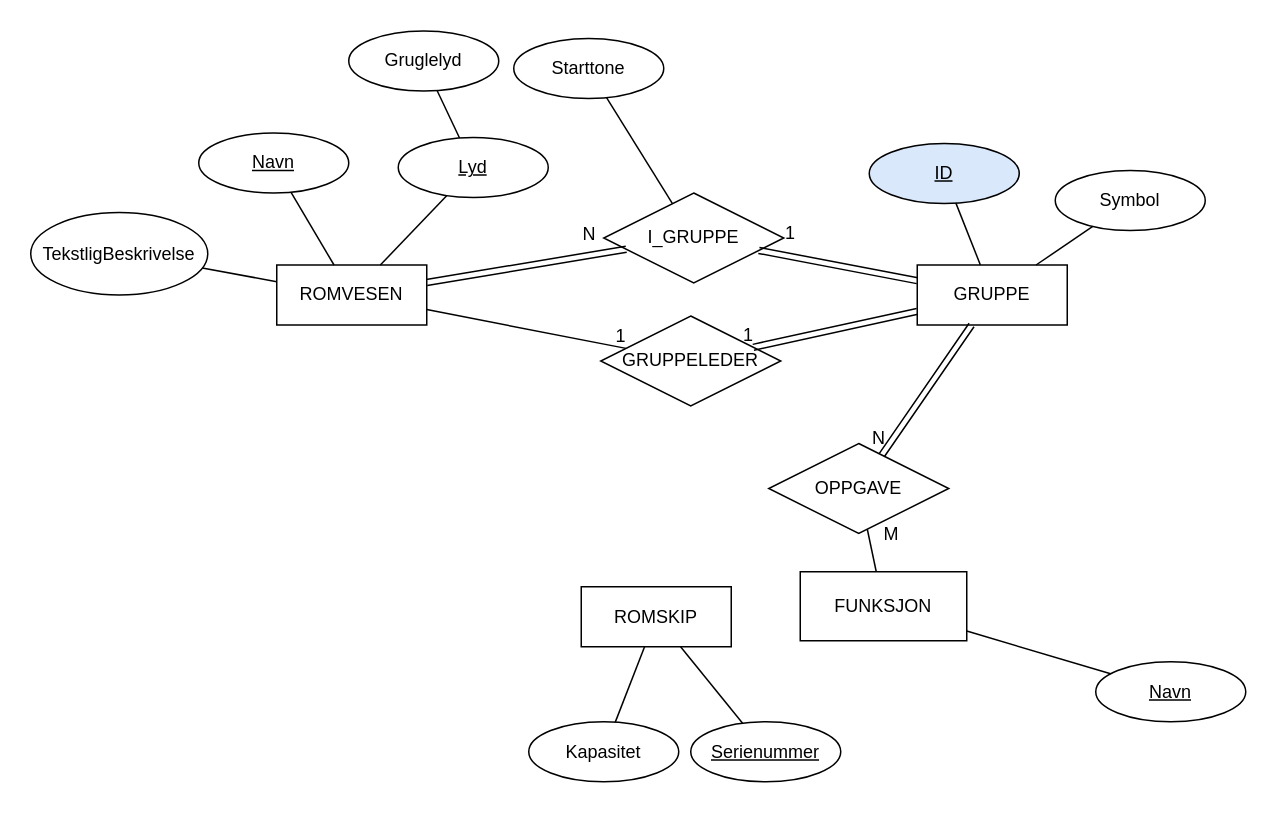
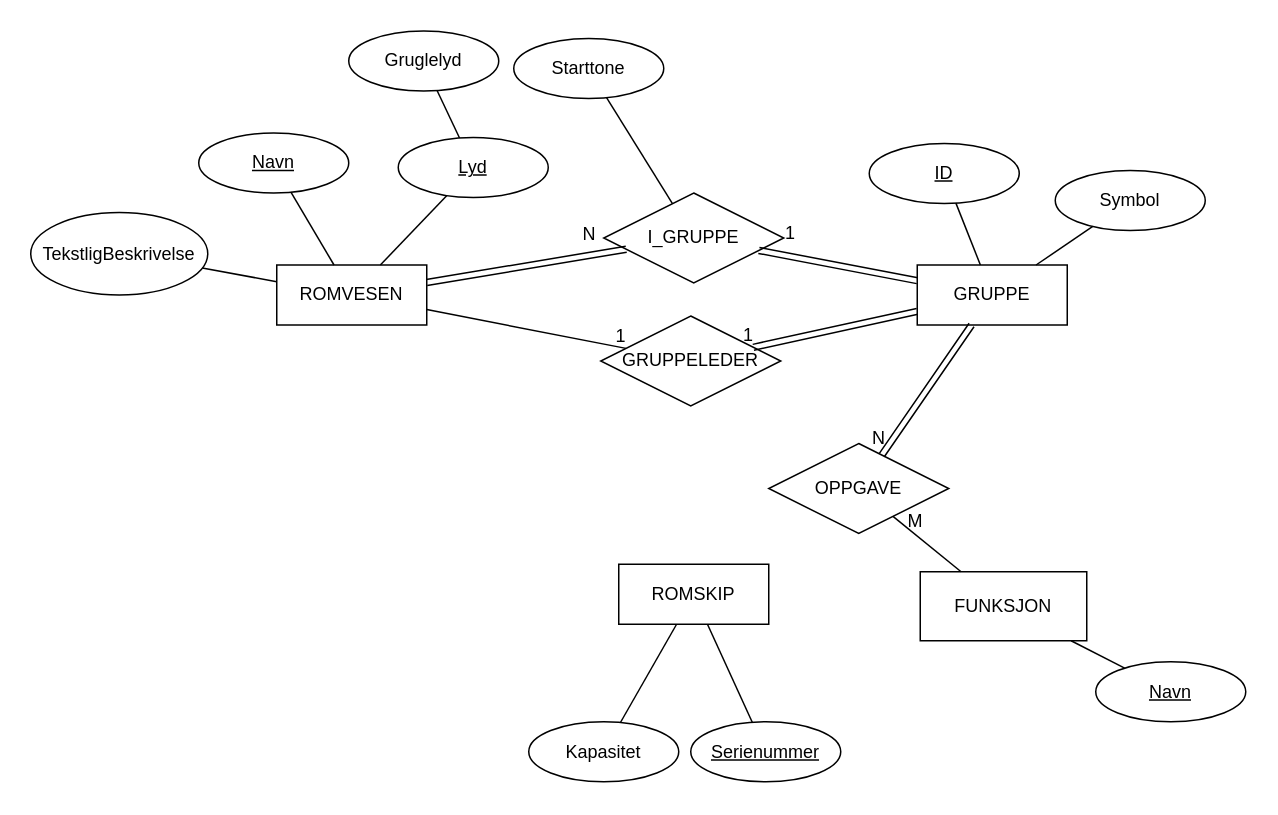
- <mxCell id="19" value="ID" style="ellipse;whiteSpace=wrap;html=1;align=center;fontStyle=4;fillColor=#dae8fc;" vertex="1" parent="1"><mxGeometry x="579" y="95" width="100" height="40" as="geometry" /></mxCell>
+ <mxCell id="19" value="ID" style="ellipse;whiteSpace=wrap;html=1;align=center;fontStyle=4;" vertex="1" parent="1"><mxGeometry x="579" y="95" width="100" height="40" as="geometry" /></mxCell>
- <mxCell id="33" value="FUNKSJON" style="whiteSpace=wrap;html=1;align=center;fontFamily=Helvetica;fontSize=12;fontColor=default;strokeColor=default;fillColor=default;" vertex="1" parent="1"><mxGeometry x="533" y="380.5" width="111" height="46" as="geometry" /></mxCell>
+ <mxCell id="33" value="FUNKSJON" style="whiteSpace=wrap;html=1;align=center;fontFamily=Helvetica;fontSize=12;fontColor=default;strokeColor=default;fillColor=default;" vertex="1" parent="1"><mxGeometry x="613" y="380.5" width="111" height="46" as="geometry" /></mxCell>
- <mxCell id="28" value="ROMSKIP" style="whiteSpace=wrap;html=1;align=center;" vertex="1" parent="1"><mxGeometry x="387" y="390.5" width="100" height="40" as="geometry" /></mxCell>
+ <mxCell id="28" value="ROMSKIP" style="whiteSpace=wrap;html=1;align=center;" vertex="1" parent="1"><mxGeometry x="412" y="375.5" width="100" height="40" as="geometry" /></mxCell>
